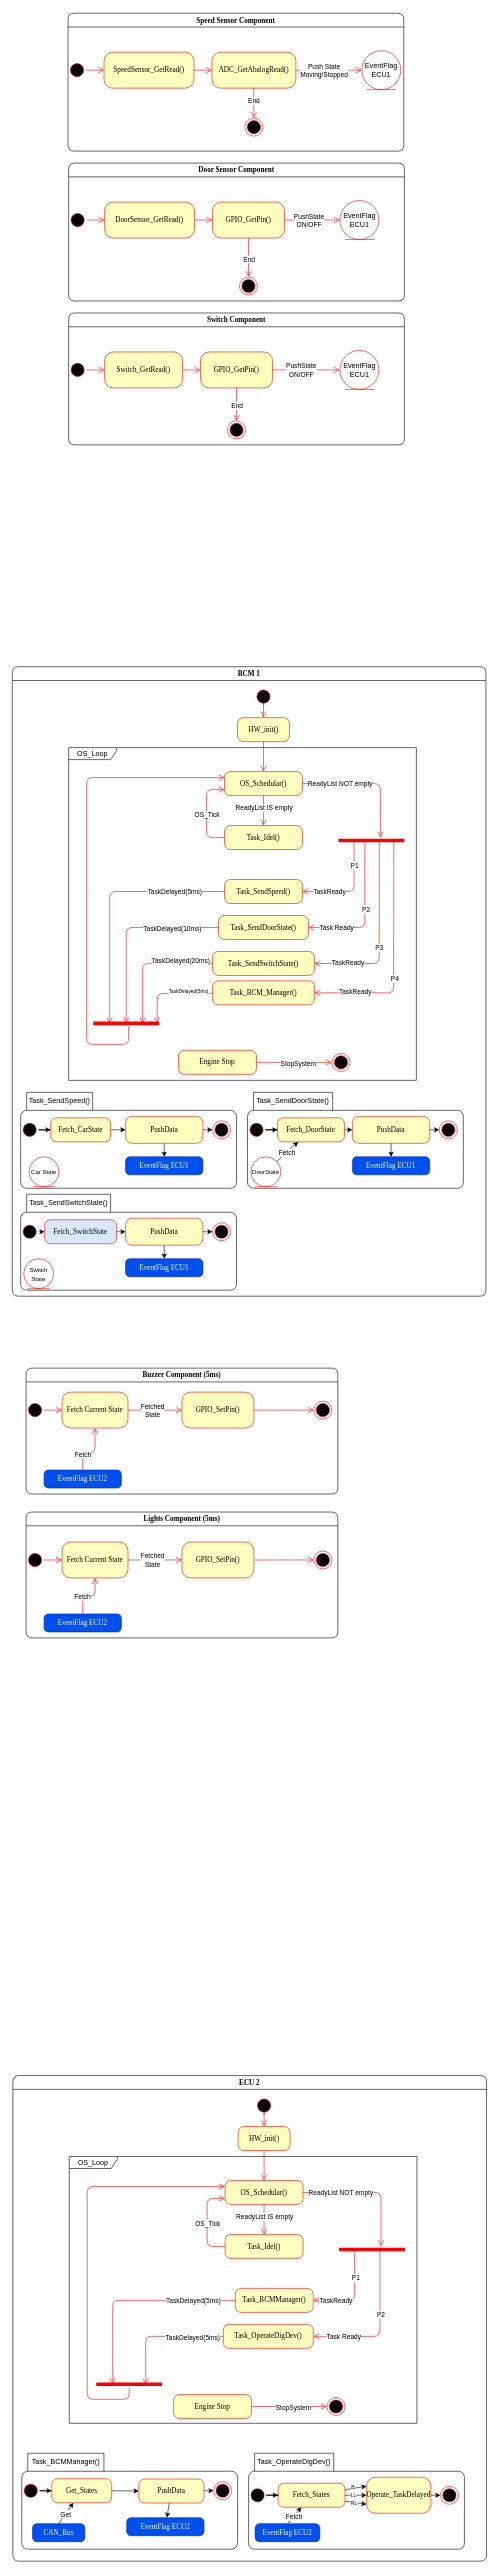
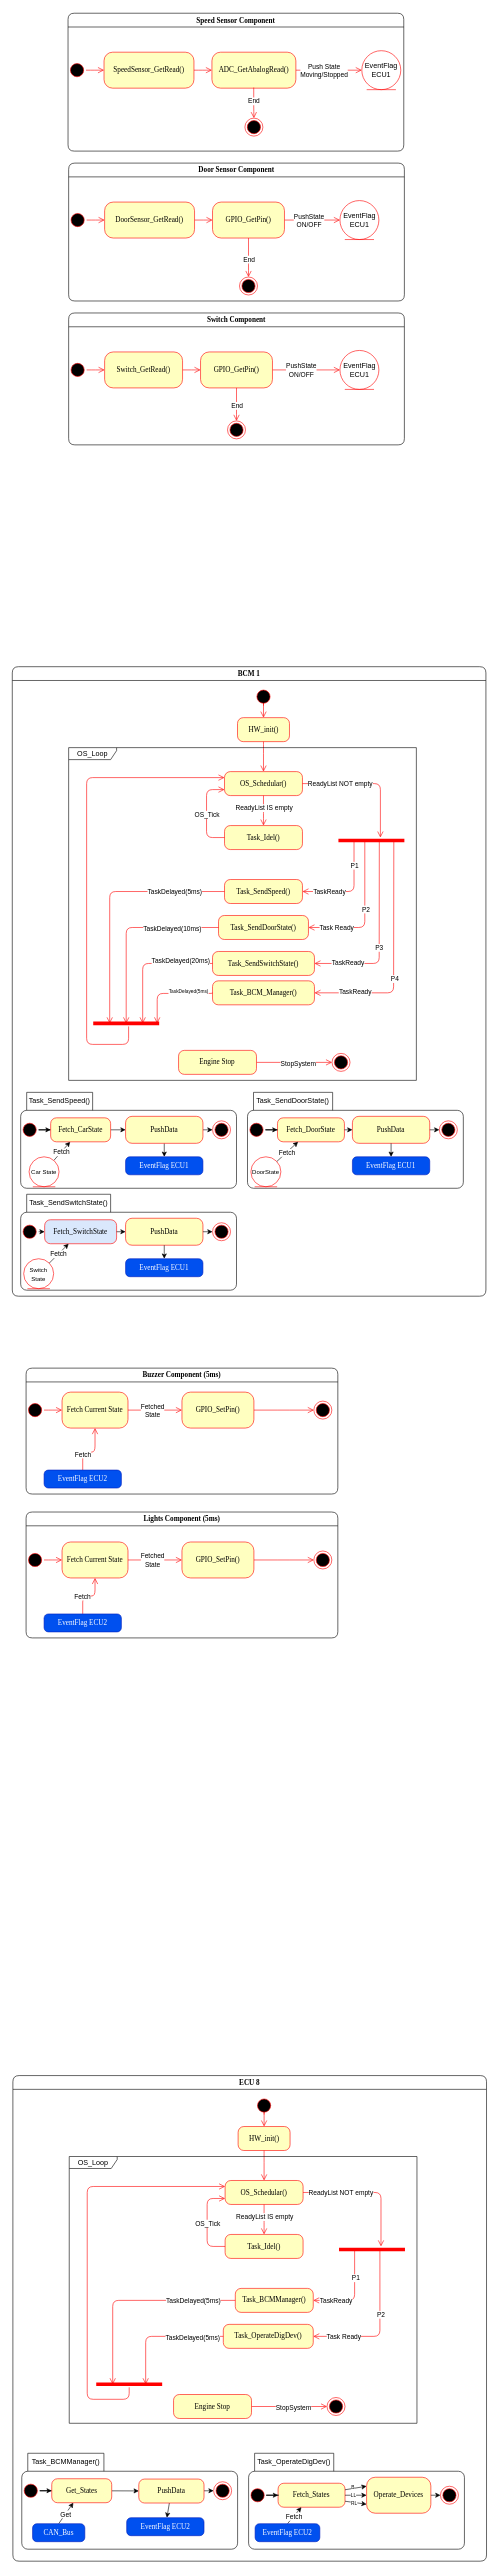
+ <mxCell id="104" value="" style="rounded=0;orthogonalLoop=1;jettySize=auto;html=1;" parent="62" source="108" target="107" edge="1"><mxGeometry relative="1" as="geometry" /></mxCell>
+ <mxCell id="105" value="Fetch" style="edgeLabel;html=1;align=center;verticalAlign=middle;resizable=0;points=[];" parent="104" vertex="1" connectable="0"><mxGeometry x="-0.086" relative="1" as="geometry"><mxPoint as="offset" /></mxGeometry></mxCell>
+ <mxCell id="132" value="" style="rounded=0;orthogonalLoop=1;jettySize=auto;html=1;" parent="62" source="131" target="129" edge="1"><mxGeometry relative="1" as="geometry" /></mxCell>
+ <mxCell id="133" value="Fetch" style="edgeLabel;html=1;align=center;verticalAlign=middle;resizable=0;points=[];" parent="132" vertex="1" connectable="0"><mxGeometry x="-0.086" relative="1" as="geometry"><mxPoint as="offset" /></mxGeometry></mxCell>
- <mxCell id="146" value="ECU 2" style="swimlane;whiteSpace=wrap;html=1;rounded=1;shadow=0;comic=0;labelBackgroundColor=none;strokeWidth=1;fontFamily=Verdana;fontSize=12;align=center;" parent="1" vertex="1"><mxGeometry x="21" y="3460" width="790.01" height="810" as="geometry"><mxRectangle x="30" y="1190" width="200" height="30" as="alternateBounds" /></mxGeometry></mxCell>
+ <mxCell id="146" value="ECU 8" style="swimlane;whiteSpace=wrap;html=1;rounded=1;shadow=0;comic=0;labelBackgroundColor=none;strokeWidth=1;fontFamily=Verdana;fontSize=12;align=center;" parent="1" vertex="1"><mxGeometry x="21" y="3460" width="790.01" height="810" as="geometry"><mxRectangle x="30" y="1190" width="200" height="30" as="alternateBounds" /></mxGeometry></mxCell>
- <mxCell id="197" value="Operate_TaskDelayed" style="whiteSpace=wrap;html=1;fontFamily=Verdana;fillColor=#ffffc0;strokeColor=#ff0000;fontColor=#000000;rounded=1;arcSize=24;shadow=0;comic=0;labelBackgroundColor=none;" parent="146" vertex="1"><mxGeometry x="590" y="670" width="107.15" height="60" as="geometry" /></mxCell>
+ <mxCell id="197" value="Operate_Devices" style="whiteSpace=wrap;html=1;fontFamily=Verdana;fillColor=#ffffc0;strokeColor=#ff0000;fontColor=#000000;rounded=1;arcSize=24;shadow=0;comic=0;labelBackgroundColor=none;" parent="146" vertex="1"><mxGeometry x="590" y="670" width="107.15" height="60" as="geometry" /></mxCell>
